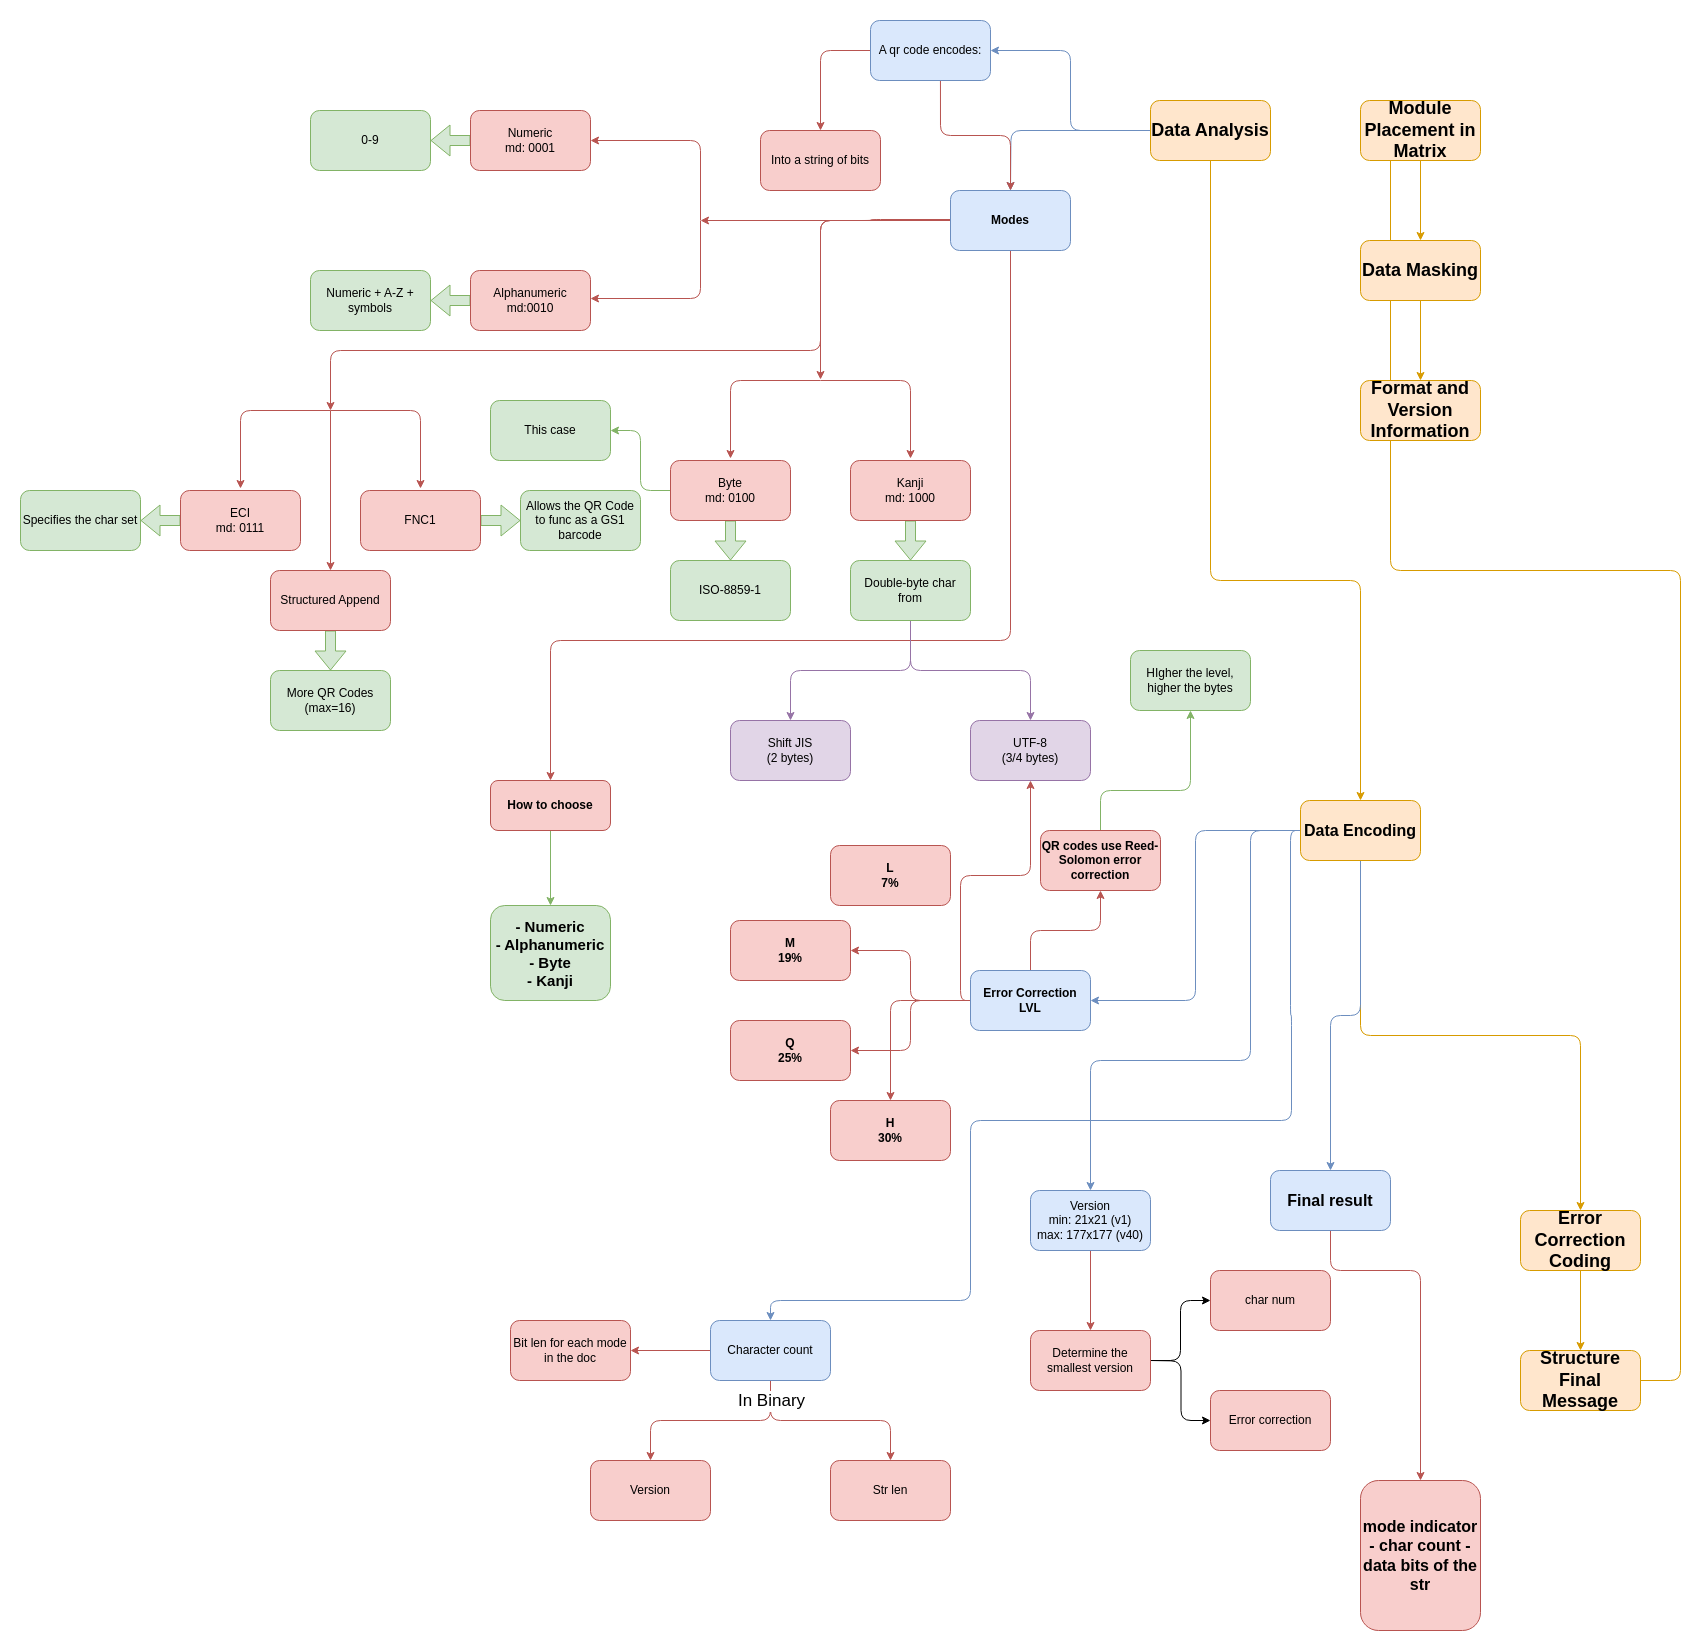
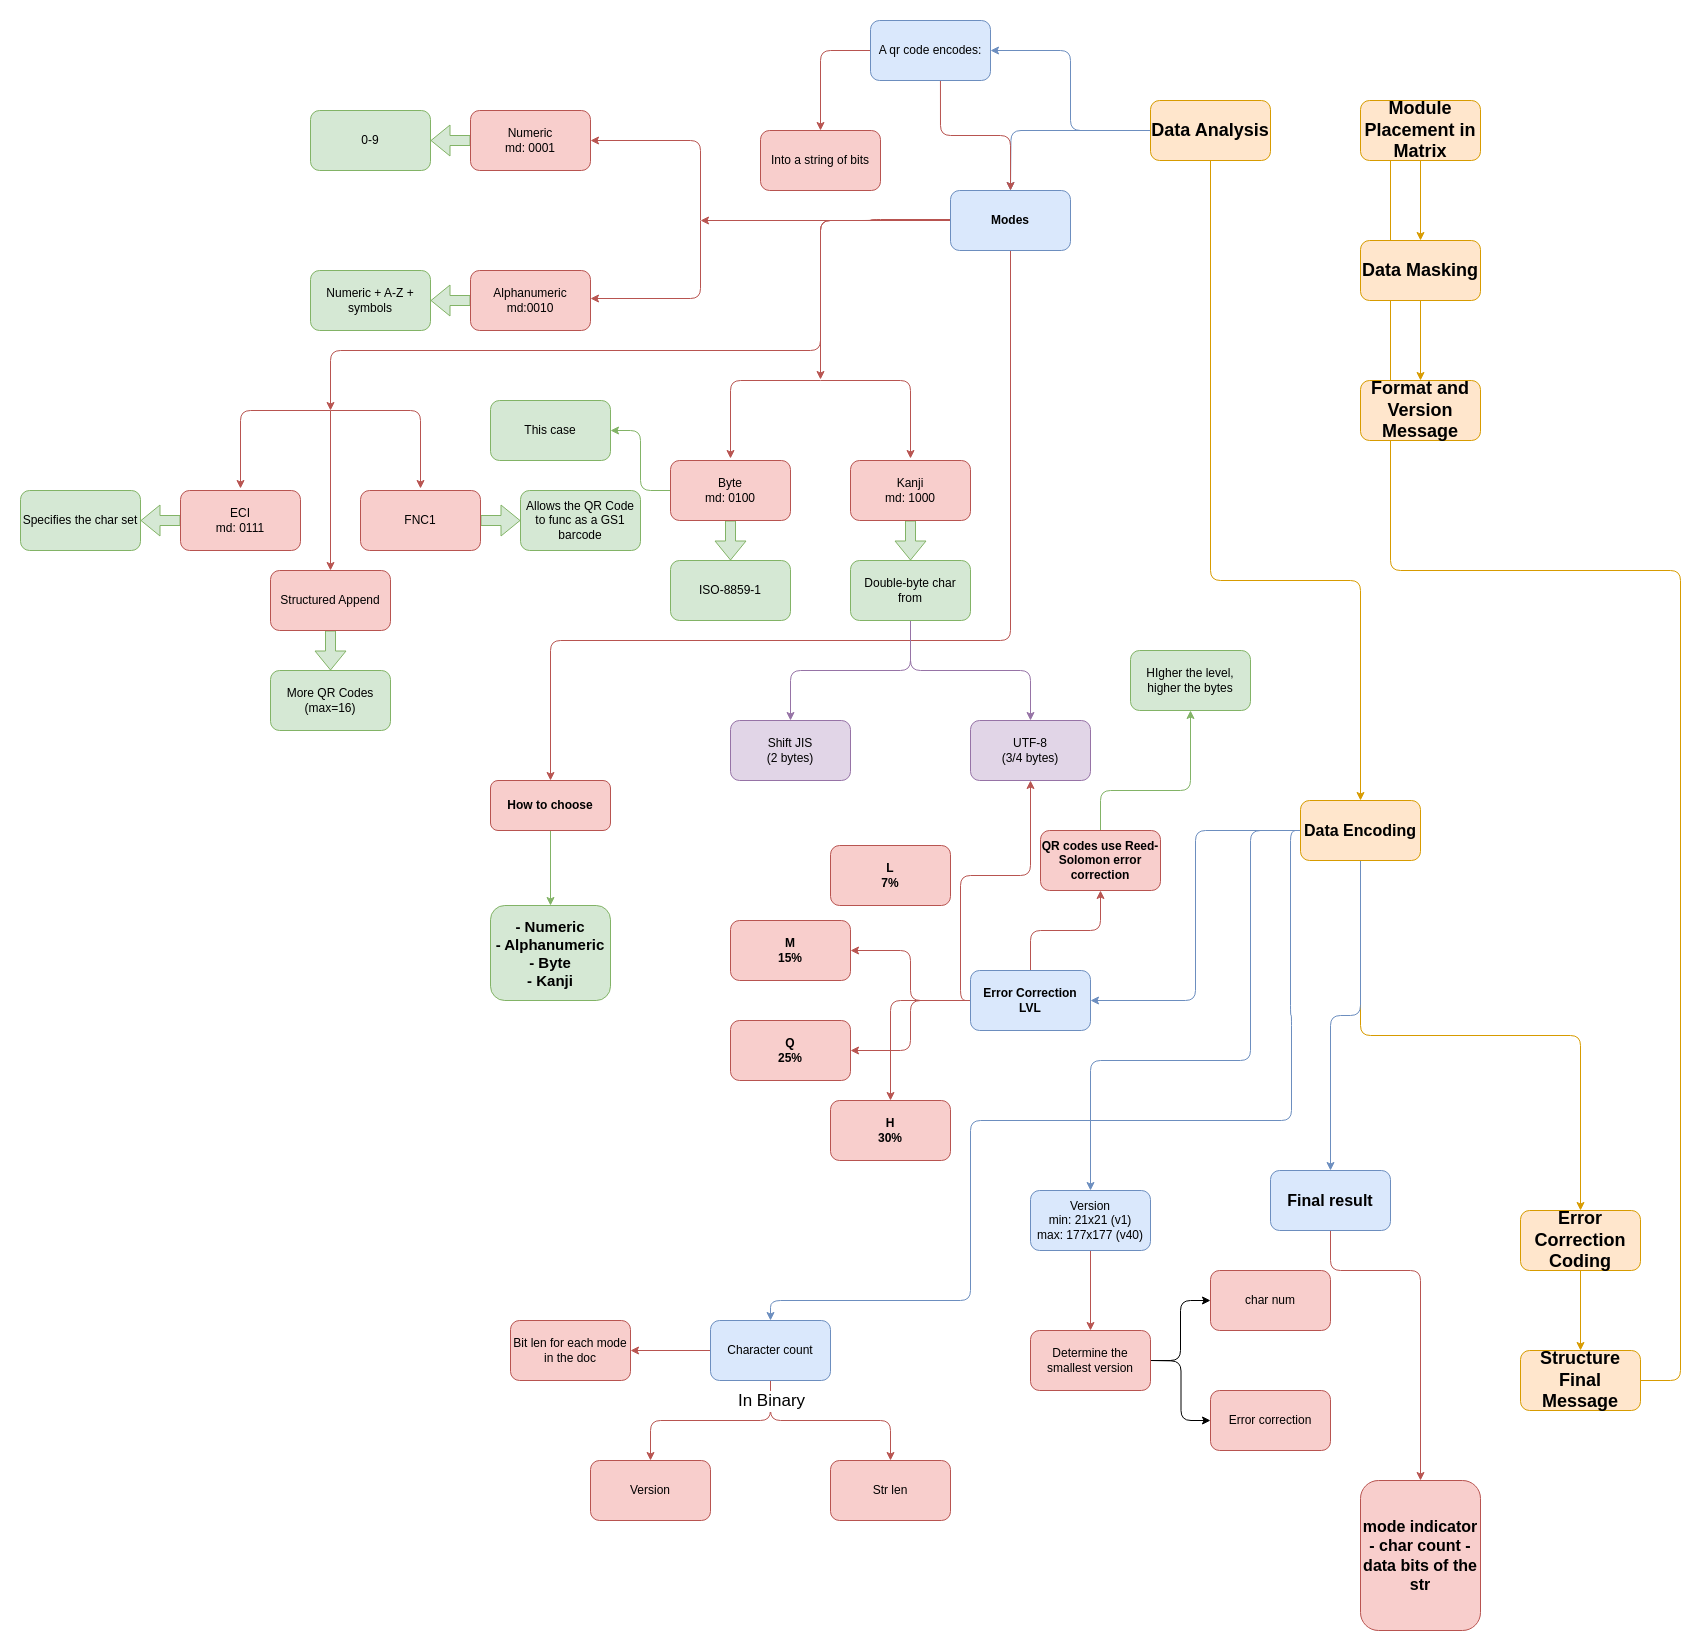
- <mxCell id="21" value="Format and Version Information" style="whiteSpace=wrap;html=1;rounded=1;fillColor=#ffe6cc;strokeColor=#d79b00;fontSize=18;fontStyle=1" parent="1" vertex="1"><mxGeometry x="1360" y="380" width="120" height="60" as="geometry" /></mxCell>
+ <mxCell id="21" value="Format and Version Message" style="whiteSpace=wrap;html=1;rounded=1;fillColor=#ffe6cc;strokeColor=#d79b00;fontSize=18;fontStyle=1" parent="1" vertex="1"><mxGeometry x="1360" y="380" width="120" height="60" as="geometry" /></mxCell>
- <mxCell id="73" value="M&lt;div&gt;19%&lt;/div&gt;" style="whiteSpace=wrap;html=1;fillColor=#f8cecc;strokeColor=#b85450;rounded=1;fontStyle=1;" vertex="1" parent="1"><mxGeometry x="730" y="920" width="120" height="60" as="geometry" /></mxCell>
+ <mxCell id="73" value="M&lt;div&gt;15%&lt;/div&gt;" style="whiteSpace=wrap;html=1;fillColor=#f8cecc;strokeColor=#b85450;rounded=1;fontStyle=1;" vertex="1" parent="1"><mxGeometry x="730" y="920" width="120" height="60" as="geometry" /></mxCell>
